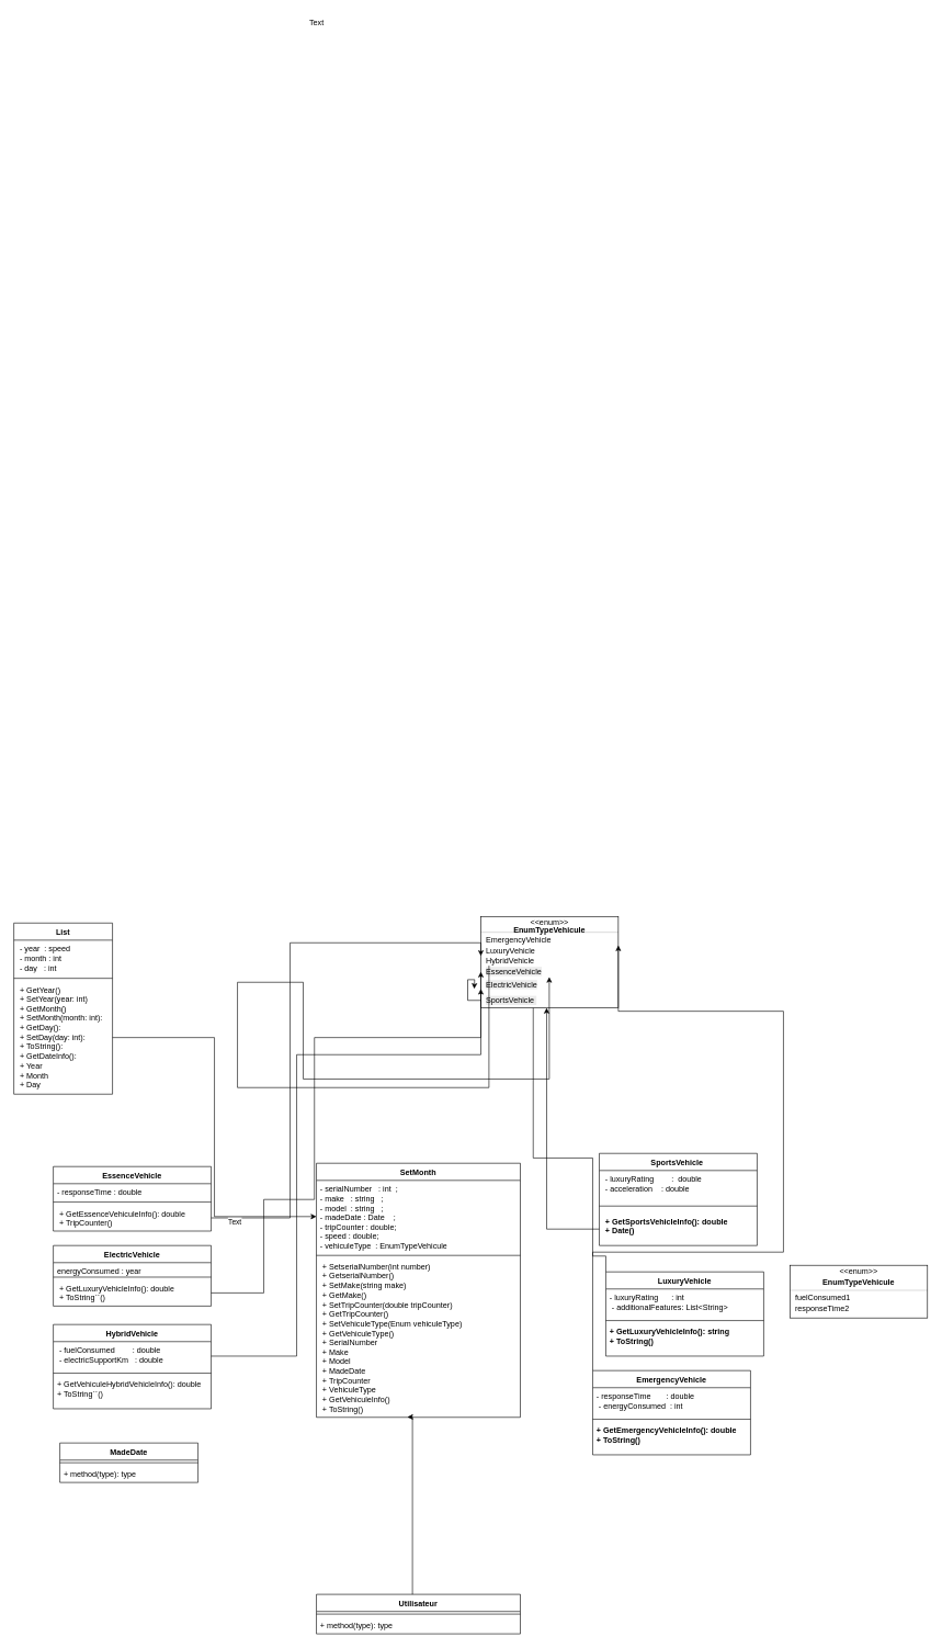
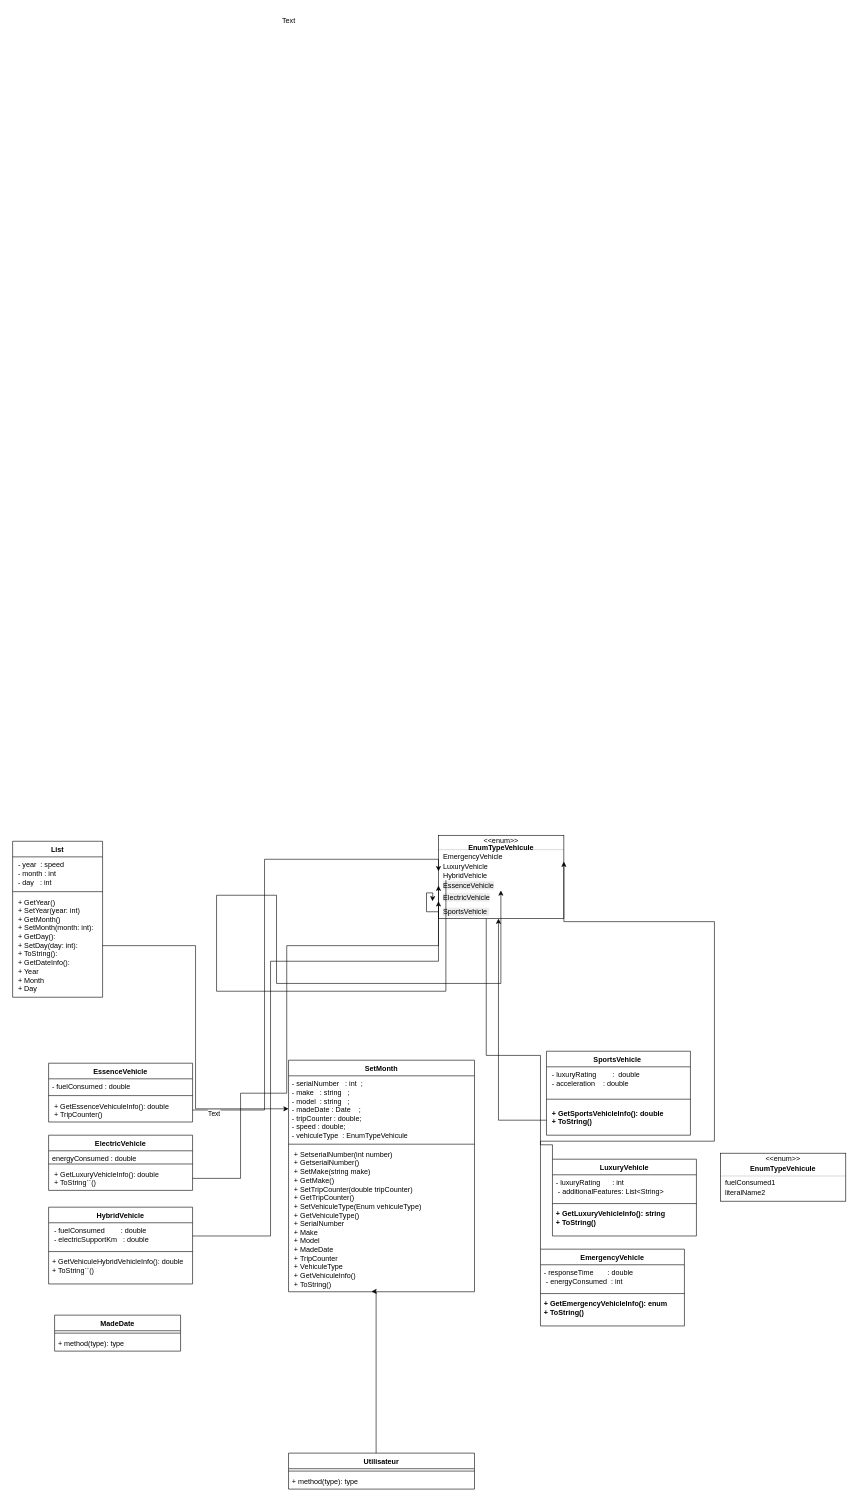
- <mxCell id="7" value="- responseTime : double&lt;span style=&quot;background-color: transparent; color: light-dark(rgb(0, 0, 0), rgb(255, 255, 255));&quot;&gt;&amp;nbsp;&lt;/span&gt;" style="text;strokeColor=none;fillColor=none;align=left;verticalAlign=top;spacingLeft=4;spacingRight=4;overflow=hidden;rotatable=0;points=[[0,0.5],[1,0.5]];portConstraint=eastwest;whiteSpace=wrap;html=1;" vertex="1" parent="6"><mxGeometry y="26" width="240" height="24" as="geometry" /></mxCell>
+ <mxCell id="7" value="- fuelConsumed : double&lt;span style=&quot;background-color: transparent; color: light-dark(rgb(0, 0, 0), rgb(255, 255, 255));&quot;&gt;&amp;nbsp;&lt;/span&gt;" style="text;strokeColor=none;fillColor=none;align=left;verticalAlign=top;spacingLeft=4;spacingRight=4;overflow=hidden;rotatable=0;points=[[0,0.5],[1,0.5]];portConstraint=eastwest;whiteSpace=wrap;html=1;" vertex="1" parent="6"><mxGeometry y="26" width="240" height="24" as="geometry" /></mxCell>
- <mxCell id="34" value="&lt;b&gt;&amp;nbsp;+ Get&lt;span style=&quot;text-align: center;&quot;&gt;SportsVehicle&lt;/span&gt;Info(): double&lt;br&gt;&lt;/b&gt;&lt;div&gt;&lt;b&gt;&lt;span style=&quot;background-color: transparent; color: light-dark(rgb(0, 0, 0), rgb(255, 255, 255));&quot;&gt;&amp;nbsp;+ Date()&amp;nbsp;&lt;/span&gt;&amp;nbsp;&lt;/b&gt;&lt;/div&gt;" style="text;strokeColor=none;fillColor=none;align=left;verticalAlign=top;spacingLeft=4;spacingRight=4;overflow=hidden;rotatable=0;points=[[0,0.5],[1,0.5]];portConstraint=eastwest;whiteSpace=wrap;html=1;" vertex="1" parent="31"><mxGeometry y="90" width="240" height="50" as="geometry" /></mxCell>
+ <mxCell id="34" value="&lt;b&gt;&amp;nbsp;+ Get&lt;span style=&quot;text-align: center;&quot;&gt;SportsVehicle&lt;/span&gt;Info(): double&lt;br&gt;&lt;/b&gt;&lt;div&gt;&lt;b&gt;&lt;span style=&quot;background-color: transparent; color: light-dark(rgb(0, 0, 0), rgb(255, 255, 255));&quot;&gt;&amp;nbsp;+ ToString()&amp;nbsp;&lt;/span&gt;&amp;nbsp;&lt;/b&gt;&lt;/div&gt;" style="text;strokeColor=none;fillColor=none;align=left;verticalAlign=top;spacingLeft=4;spacingRight=4;overflow=hidden;rotatable=0;points=[[0,0.5],[1,0.5]];portConstraint=eastwest;whiteSpace=wrap;html=1;" vertex="1" parent="31"><mxGeometry y="90" width="240" height="50" as="geometry" /></mxCell>
- <mxCell id="15" value="energyConsumed : year" style="text;strokeColor=none;fillColor=none;align=left;verticalAlign=top;spacingLeft=4;spacingRight=4;overflow=hidden;rotatable=0;points=[[0,0.5],[1,0.5]];portConstraint=eastwest;whiteSpace=wrap;html=1;" vertex="1" parent="14"><mxGeometry y="26" width="240" height="18" as="geometry" /></mxCell>
+ <mxCell id="15" value="energyConsumed : double" style="text;strokeColor=none;fillColor=none;align=left;verticalAlign=top;spacingLeft=4;spacingRight=4;overflow=hidden;rotatable=0;points=[[0,0.5],[1,0.5]];portConstraint=eastwest;whiteSpace=wrap;html=1;" vertex="1" parent="14"><mxGeometry y="26" width="240" height="18" as="geometry" /></mxCell>
- <mxCell id="52" value="responseTime2" style="html=1;align=left;spacing=0;spacingLeft=8;verticalAlign=middle;strokeColor=none;fillColor=none;whiteSpace=wrap;" vertex="1" parent="47"><mxGeometry y="58" width="209" height="16" as="geometry" /></mxCell>
+ <mxCell id="52" value="literalName2" style="html=1;align=left;spacing=0;spacingLeft=8;verticalAlign=middle;strokeColor=none;fillColor=none;whiteSpace=wrap;" vertex="1" parent="47"><mxGeometry y="58" width="209" height="16" as="geometry" /></mxCell>
- <mxCell id="30" value="&lt;b&gt;+ GetEmergencyVehicleInfo(): double&lt;br&gt;&lt;/b&gt;&lt;div&gt;&lt;span style=&quot;background-color: transparent; color: light-dark(rgb(0, 0, 0), rgb(255, 255, 255));&quot;&gt;&lt;b&gt;+ ToString()&lt;/b&gt;&lt;/span&gt;&lt;/div&gt;" style="text;strokeColor=none;fillColor=none;align=left;verticalAlign=top;spacingLeft=4;spacingRight=4;overflow=hidden;rotatable=0;points=[[0,0.5],[1,0.5]];portConstraint=eastwest;whiteSpace=wrap;html=1;" vertex="1" parent="27"><mxGeometry y="78" width="240" height="50" as="geometry" /></mxCell>
+ <mxCell id="30" value="&lt;b&gt;+ GetEmergencyVehicleInfo(): enum&lt;br&gt;&lt;/b&gt;&lt;div&gt;&lt;span style=&quot;background-color: transparent; color: light-dark(rgb(0, 0, 0), rgb(255, 255, 255));&quot;&gt;&lt;b&gt;+ ToString()&lt;/b&gt;&lt;/span&gt;&lt;/div&gt;" style="text;strokeColor=none;fillColor=none;align=left;verticalAlign=top;spacingLeft=4;spacingRight=4;overflow=hidden;rotatable=0;points=[[0,0.5],[1,0.5]];portConstraint=eastwest;whiteSpace=wrap;html=1;" vertex="1" parent="27"><mxGeometry y="78" width="240" height="50" as="geometry" /></mxCell>
